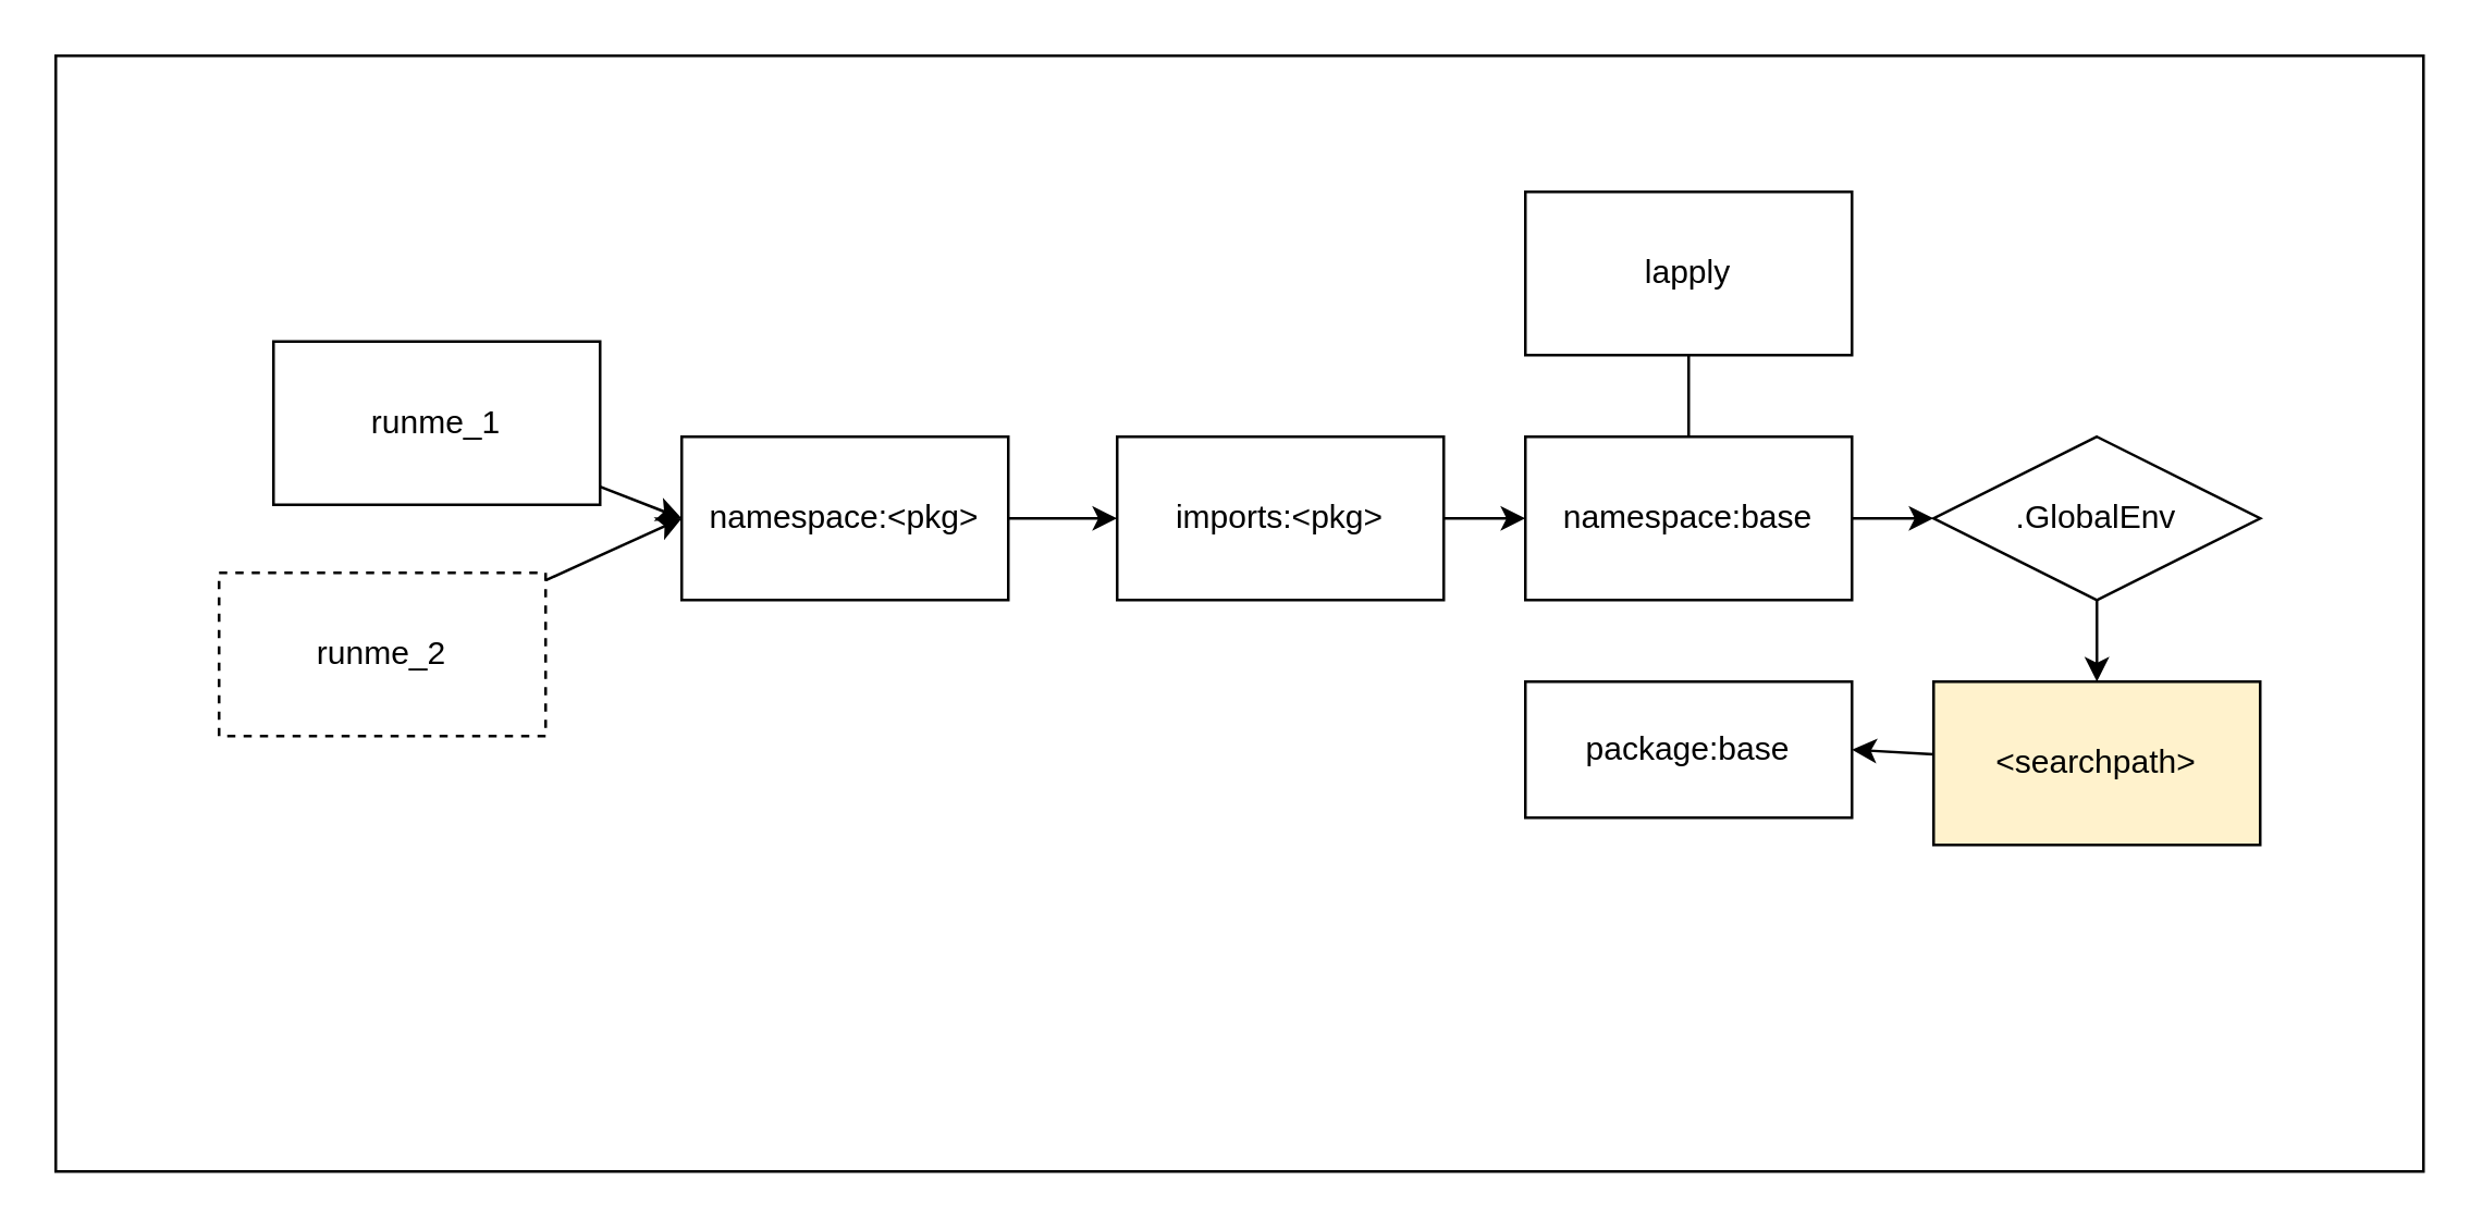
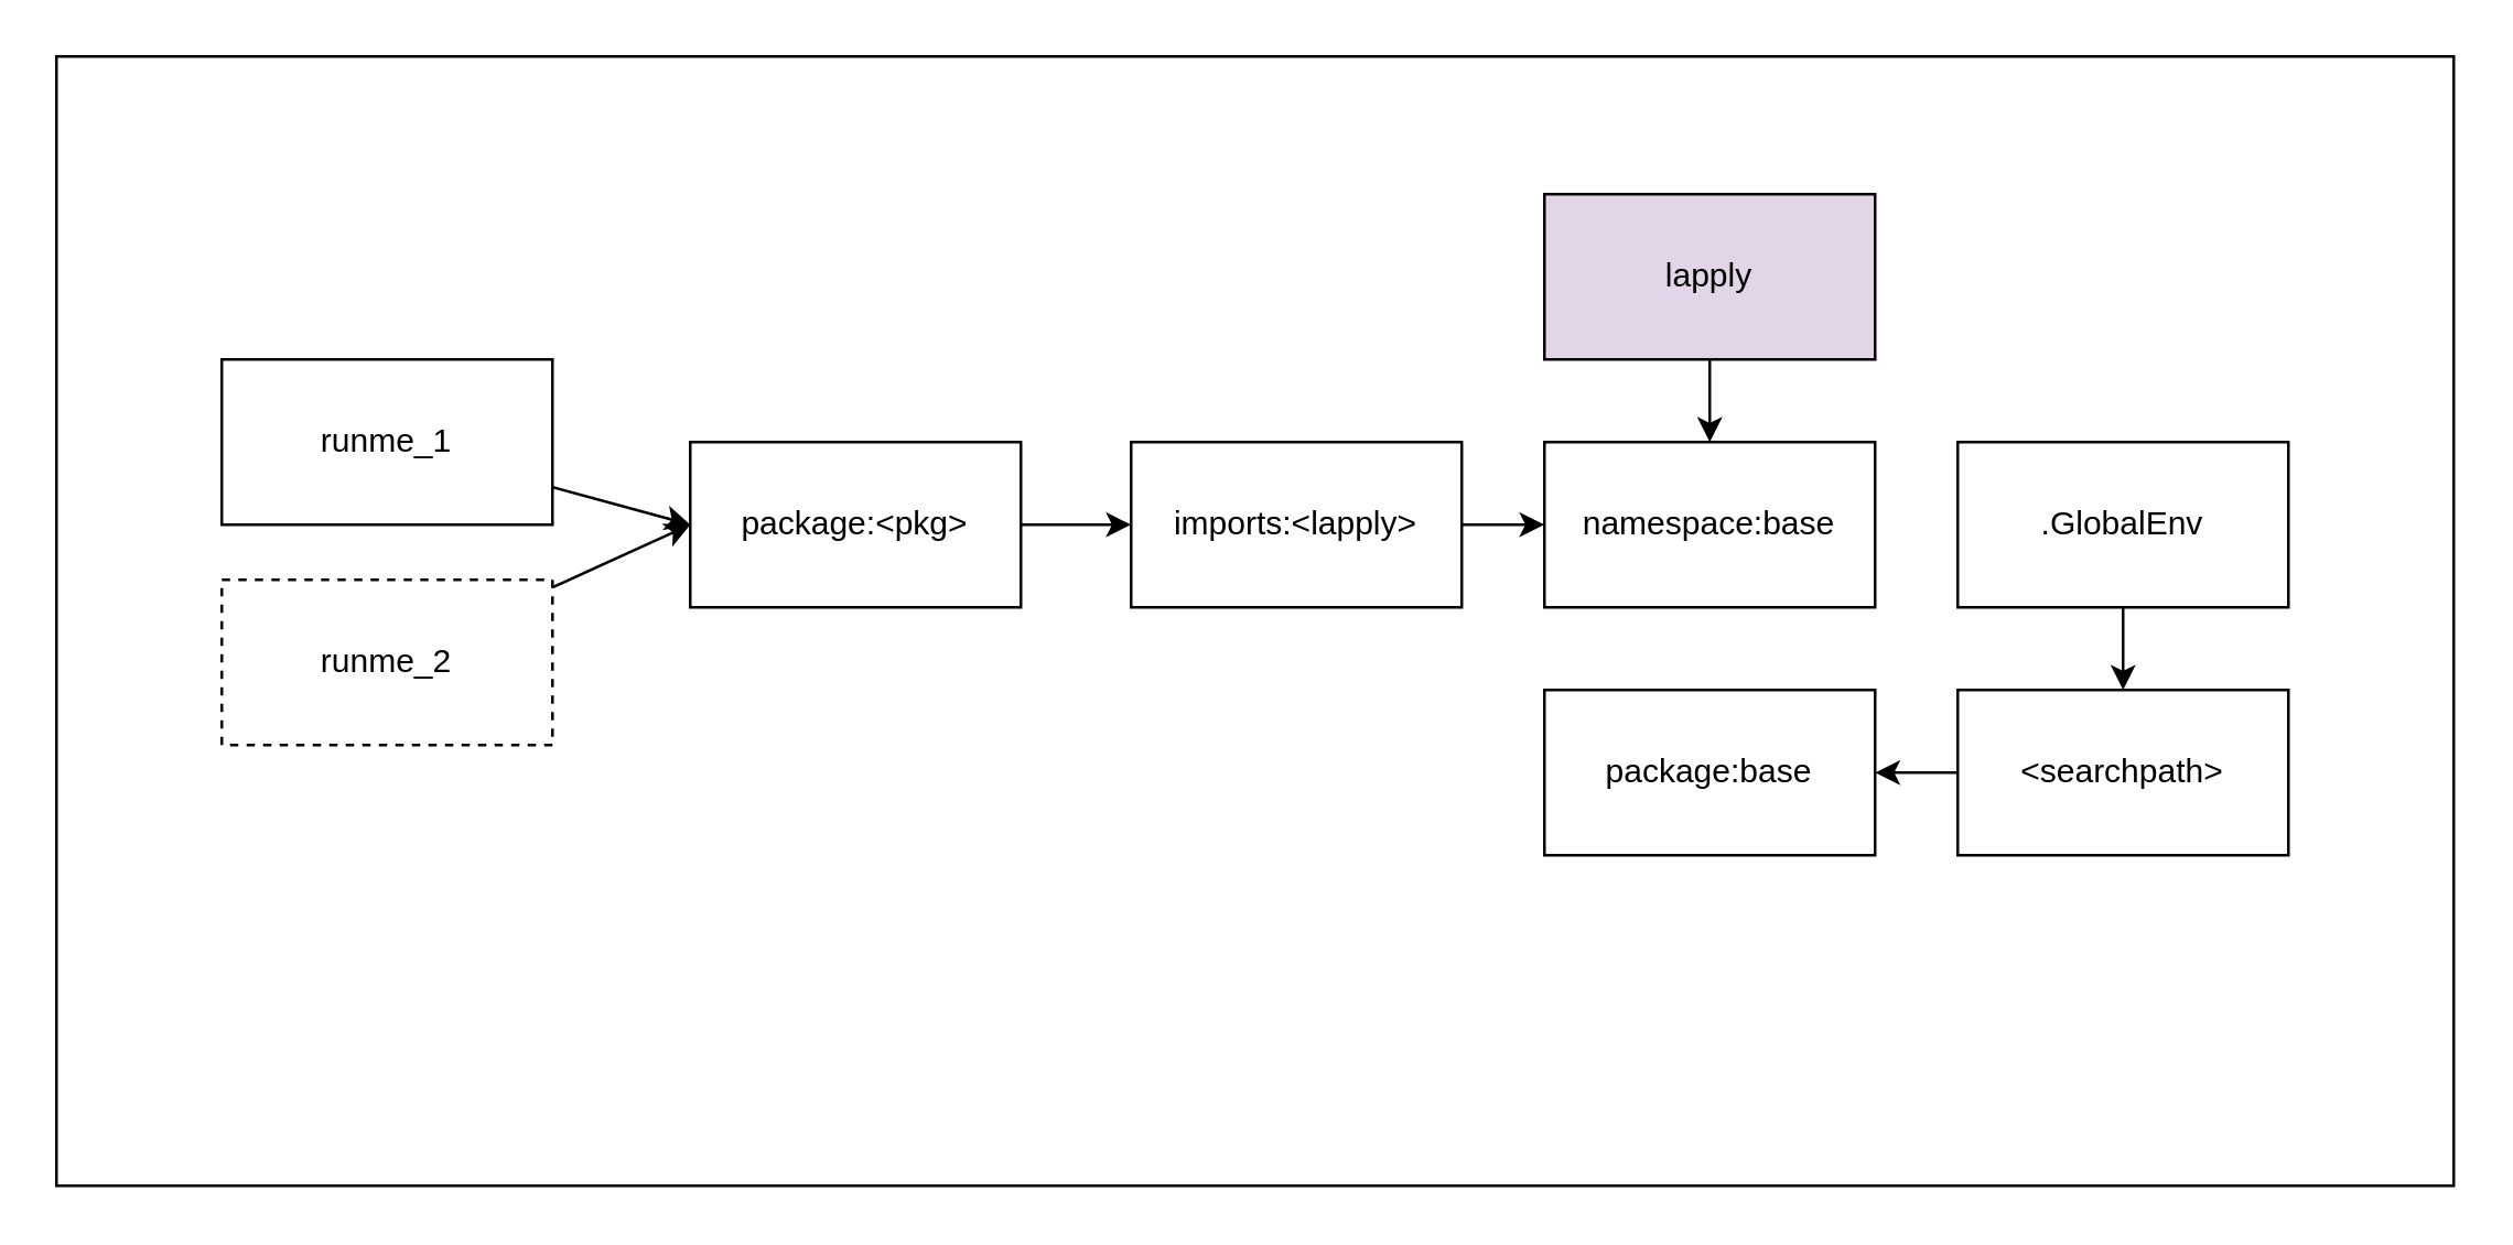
- <mxCell id="19" value="lapply" style="rounded=0;whiteSpace=wrap;html=1;" vertex="1" parent="1"><mxGeometry x="560" y="70" width="120" height="60" as="geometry" /></mxCell>
+ <mxCell id="19" value="lapply" style="rounded=0;whiteSpace=wrap;html=1;fillColor=#e1d5e7;" vertex="1" parent="1"><mxGeometry x="560" y="70" width="120" height="60" as="geometry" /></mxCell>
- <mxCell id="17" value="runme_1" style="rounded=0;whiteSpace=wrap;html=1;" vertex="1" parent="1"><mxGeometry x="100" y="125" width="120" height="60" as="geometry" /></mxCell>
+ <mxCell id="17" value="runme_1" style="rounded=0;whiteSpace=wrap;html=1;" vertex="1" parent="1"><mxGeometry x="80" y="130" width="120" height="60" as="geometry" /></mxCell>
- <mxCell id="18" style="edgeStyle=none;html=1;entryX=0.5;entryY=0;entryDx=0;entryDy=0;endArrow=none;" edge="1" parent="1" source="19" target="10"><mxGeometry relative="1" as="geometry" /></mxCell>
+ <mxCell id="18" style="edgeStyle=none;html=1;entryX=0.5;entryY=0;entryDx=0;entryDy=0;" edge="1" parent="1" source="19" target="10"><mxGeometry relative="1" as="geometry" /></mxCell>
- <mxCell id="6" value="namespace:&amp;lt;pkg&amp;gt;" style="rounded=0;whiteSpace=wrap;html=1;" vertex="1" parent="1"><mxGeometry x="250" y="160" width="120" height="60" as="geometry" /></mxCell>
+ <mxCell id="6" value="package:&amp;lt;pkg&amp;gt;" style="rounded=0;whiteSpace=wrap;html=1;" vertex="1" parent="1"><mxGeometry x="250" y="160" width="120" height="60" as="geometry" /></mxCell>
- <mxCell id="8" value="imports:&amp;lt;pkg&amp;gt;" style="rounded=0;whiteSpace=wrap;html=1;" vertex="1" parent="1"><mxGeometry x="410" y="160" width="120" height="60" as="geometry" /></mxCell>
+ <mxCell id="8" value="imports:&amp;lt;lapply&amp;gt;" style="rounded=0;whiteSpace=wrap;html=1;" vertex="1" parent="1"><mxGeometry x="410" y="160" width="120" height="60" as="geometry" /></mxCell>
- <mxCell id="9" style="edgeStyle=none;html=1;entryX=0;entryY=0.5;entryDx=0;entryDy=0;" edge="1" parent="1" source="10" target="12"><mxGeometry relative="1" as="geometry" /></mxCell>
- <mxCell id="12" value=".GlobalEnv" style="rhombus;whiteSpace=wrap;html=1;" vertex="1" parent="1"><mxGeometry x="710" y="160" width="120" height="60" as="geometry" /></mxCell>
+ <mxCell id="12" value=".GlobalEnv" style="rounded=0;whiteSpace=wrap;html=1;" vertex="1" parent="1"><mxGeometry x="710" y="160" width="120" height="60" as="geometry" /></mxCell>
- <mxCell id="15" value="&lt;span style=&quot;text-align: left;&quot;&gt;package:base&lt;/span&gt;" style="rounded=0;whiteSpace=wrap;html=1;" vertex="1" parent="1"><mxGeometry x="560" y="250" width="120" height="50" as="geometry" /></mxCell>
+ <mxCell id="15" value="&lt;span style=&quot;text-align: left;&quot;&gt;package:base&lt;/span&gt;" style="rounded=0;whiteSpace=wrap;html=1;" vertex="1" parent="1"><mxGeometry x="560" y="250" width="120" height="60" as="geometry" /></mxCell>
- <mxCell id="14" value="&amp;lt;searchpath&amp;gt;" style="rounded=0;whiteSpace=wrap;html=1;fillColor=#fff2cc;" vertex="1" parent="1"><mxGeometry x="710" y="250" width="120" height="60" as="geometry" /></mxCell>
+ <mxCell id="14" value="&amp;lt;searchpath&amp;gt;" style="rounded=0;whiteSpace=wrap;html=1;" vertex="1" parent="1"><mxGeometry x="710" y="250" width="120" height="60" as="geometry" /></mxCell>
